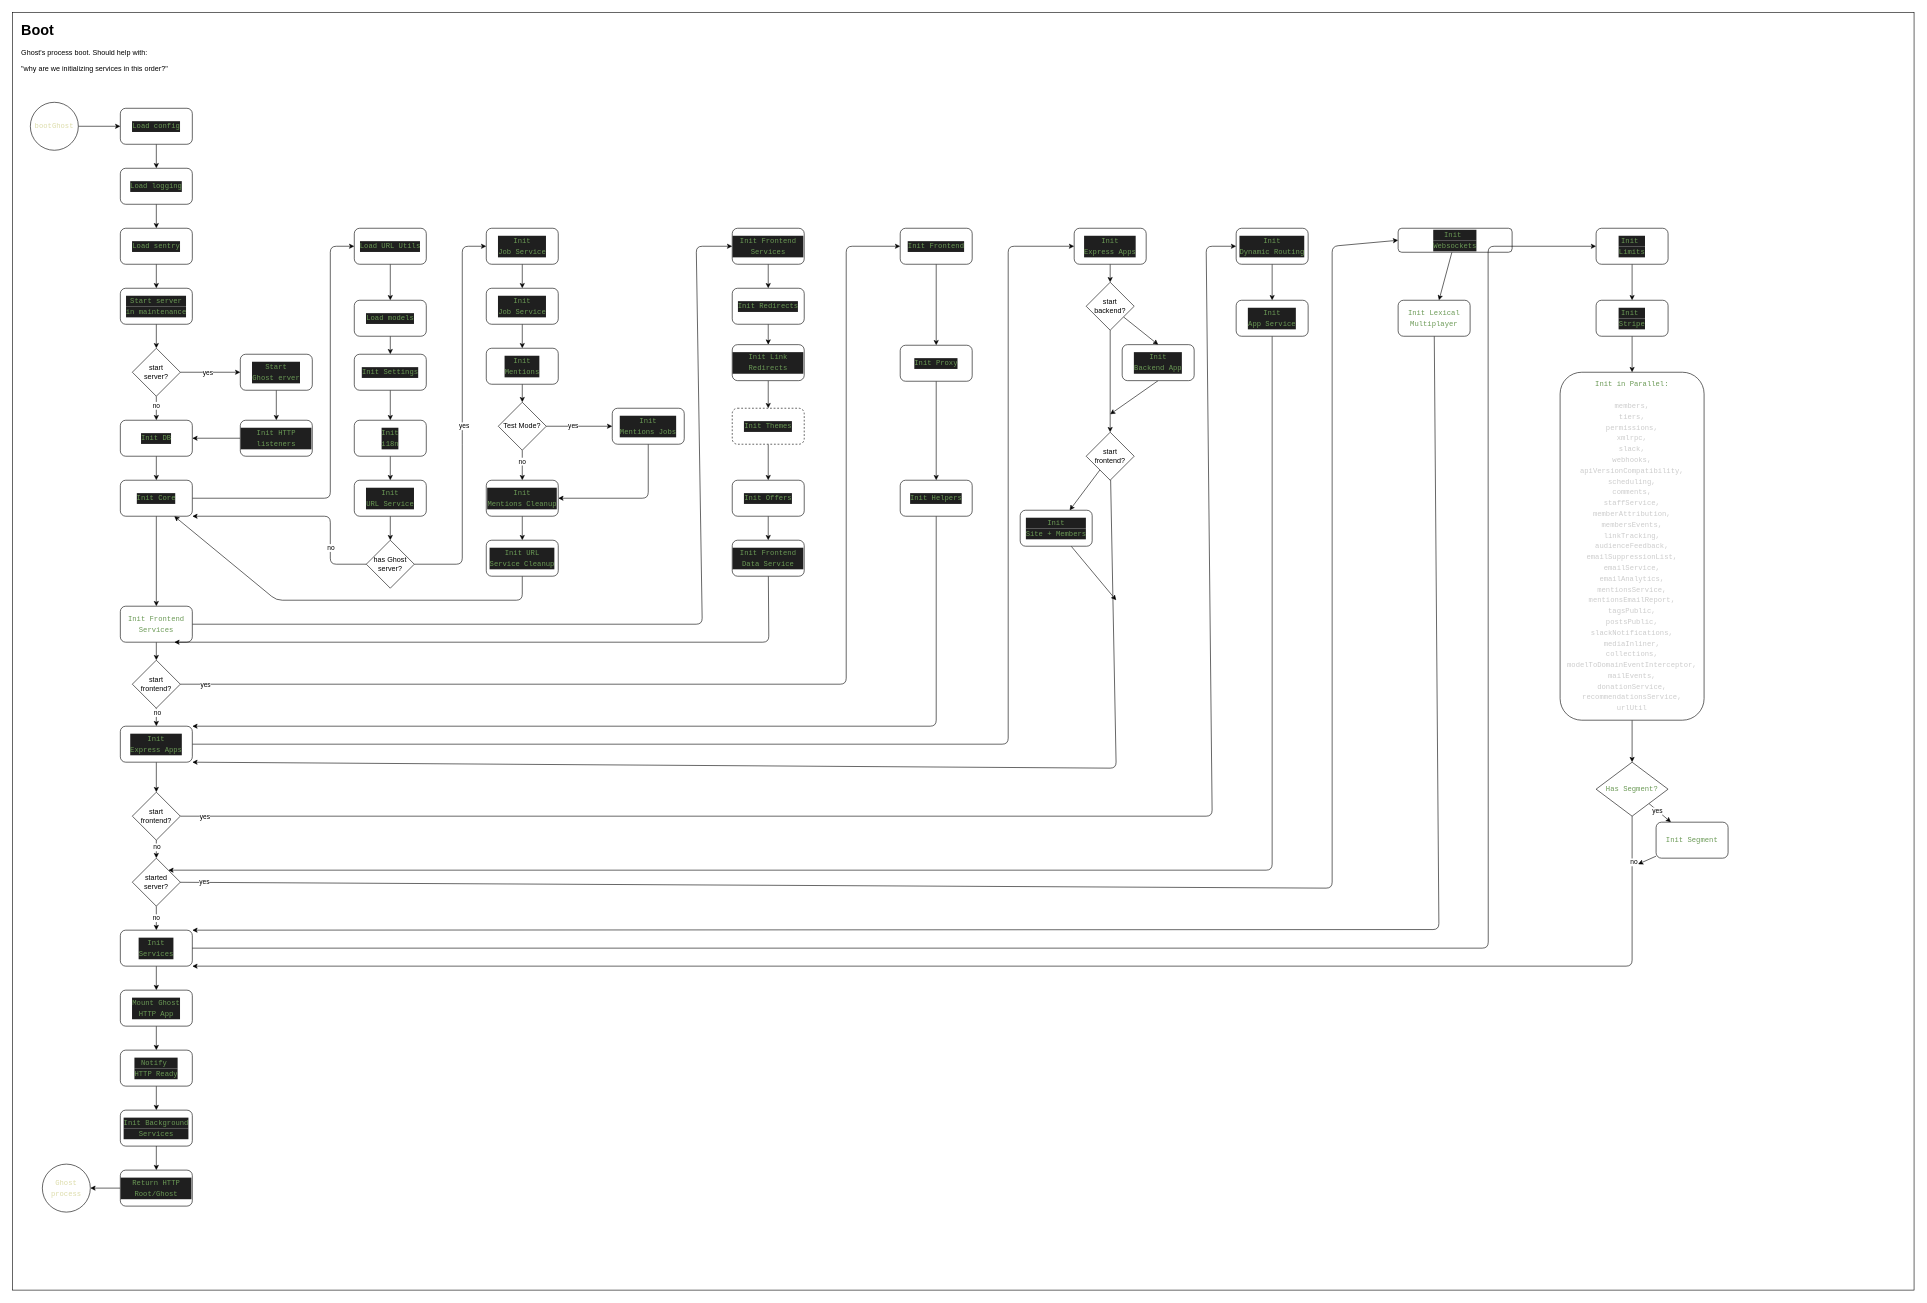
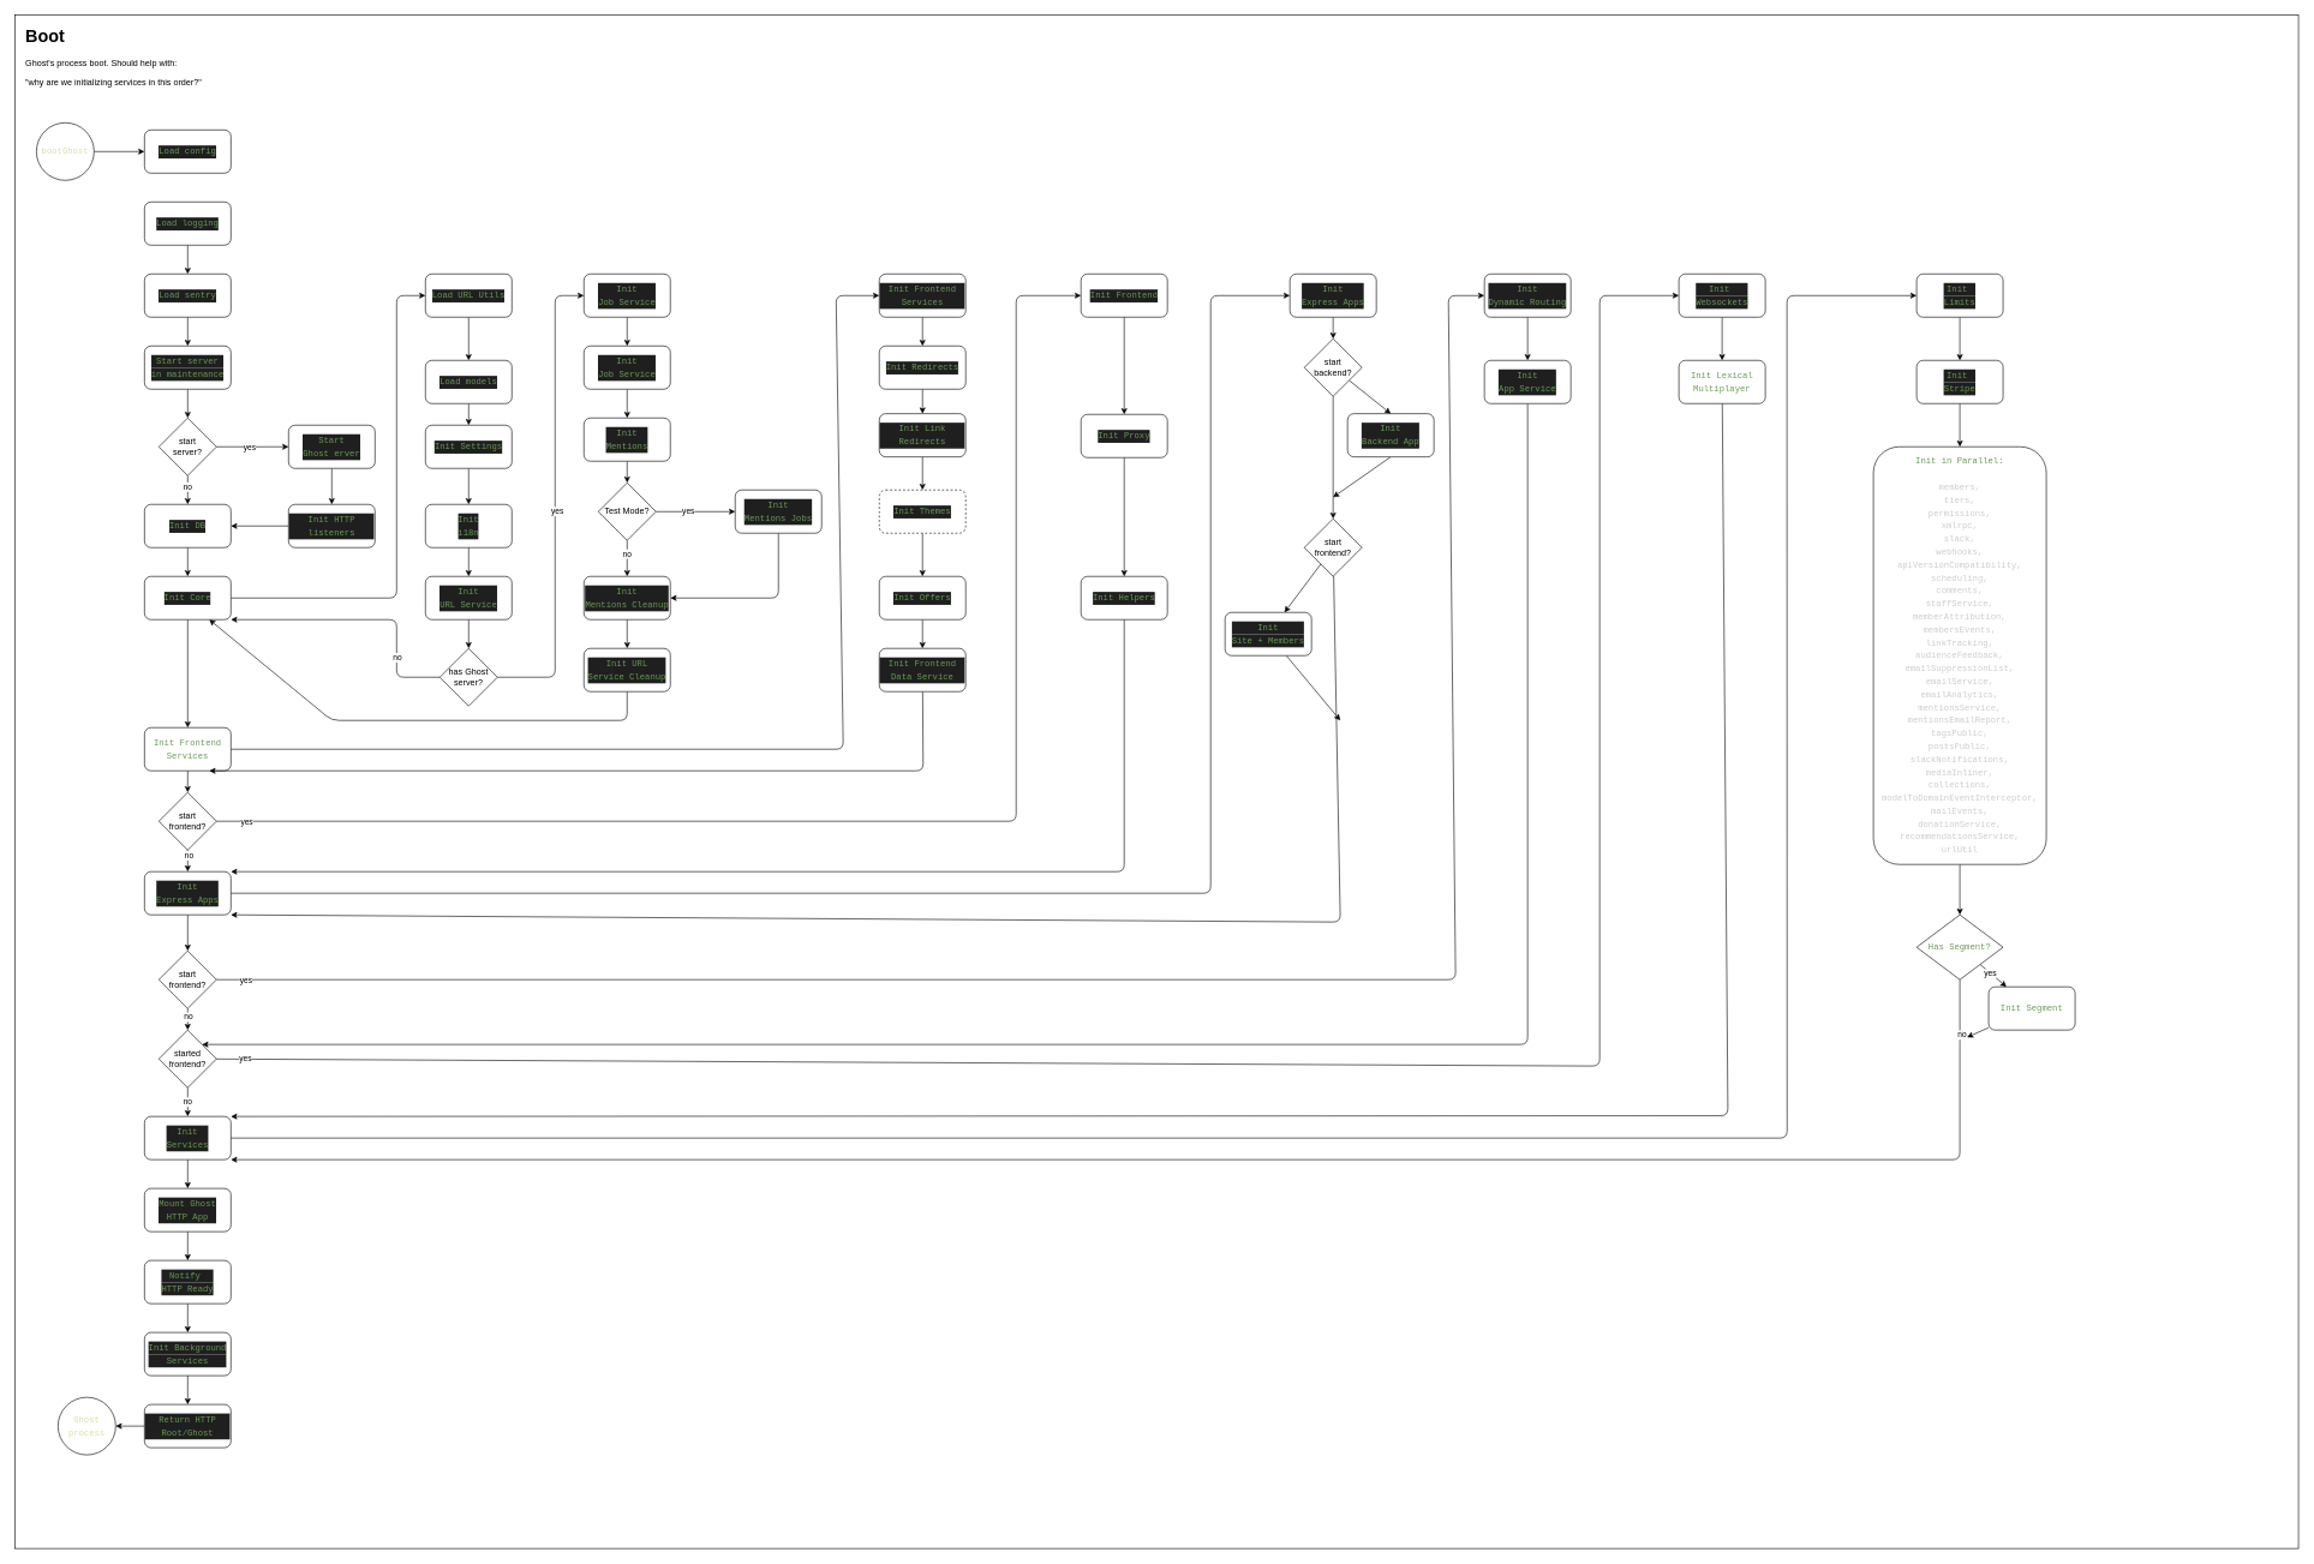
- <mxCell id="6" value="" style="edgeStyle=none;html=1;" edge="1" parent="1" source="7" target="9"><mxGeometry relative="1" as="geometry" /></mxCell>
- <mxCell id="114" value="&lt;div style=&quot;background-color: rgb(31, 31, 31); font-family: Menlo, Monaco, &amp;quot;Courier New&amp;quot;, monospace; line-height: 18px;&quot;&gt;&lt;font color=&quot;#6a9955&quot;&gt;Init&amp;nbsp;&lt;/font&gt;&lt;/div&gt;&lt;div style=&quot;background-color: rgb(31, 31, 31); font-family: Menlo, Monaco, &amp;quot;Courier New&amp;quot;, monospace; line-height: 18px;&quot;&gt;&lt;font color=&quot;#6a9955&quot;&gt;Websockets&lt;/font&gt;&lt;/div&gt;" style="rounded=1;whiteSpace=wrap;html=1;" vertex="1" parent="1"><mxGeometry x="2330" y="380" width="190" height="40" as="geometry" /></mxCell>
+ <mxCell id="114" value="&lt;div style=&quot;background-color: rgb(31, 31, 31); font-family: Menlo, Monaco, &amp;quot;Courier New&amp;quot;, monospace; line-height: 18px;&quot;&gt;&lt;font color=&quot;#6a9955&quot;&gt;Init&amp;nbsp;&lt;/font&gt;&lt;/div&gt;&lt;div style=&quot;background-color: rgb(31, 31, 31); font-family: Menlo, Monaco, &amp;quot;Courier New&amp;quot;, monospace; line-height: 18px;&quot;&gt;&lt;font color=&quot;#6a9955&quot;&gt;Websockets&lt;/font&gt;&lt;/div&gt;" style="rounded=1;whiteSpace=wrap;html=1;" vertex="1" parent="1"><mxGeometry x="2330" y="380" width="120" height="60" as="geometry" /></mxCell>
- <mxCell id="112" value="started&lt;br&gt;server?" style="rhombus;whiteSpace=wrap;html=1;" vertex="1" parent="1"><mxGeometry x="220" y="1430" width="80" height="80" as="geometry" /></mxCell>
+ <mxCell id="112" value="started&lt;br&gt;frontend?" style="rhombus;whiteSpace=wrap;html=1;" vertex="1" parent="1"><mxGeometry x="220" y="1430" width="80" height="80" as="geometry" /></mxCell>
- <mxCell id="127" value="&lt;div style=&quot;color: rgb(204, 204, 204); font-family: Menlo, Monaco, &amp;quot;Courier New&amp;quot;, monospace; line-height: 18px;&quot;&gt;&lt;span style=&quot;color: rgb(220, 220, 170);&quot;&gt;Ghost process&lt;/span&gt;&lt;/div&gt;" style="ellipse;whiteSpace=wrap;html=1;aspect=fixed;" vertex="1" parent="1"><mxGeometry x="70" y="1940" width="80" height="80" as="geometry" /></mxCell>
+ <mxCell id="127" value="&lt;div style=&quot;color: rgb(204, 204, 204); font-family: Menlo, Monaco, &amp;quot;Courier New&amp;quot;, monospace; line-height: 18px;&quot;&gt;&lt;span style=&quot;color: rgb(220, 220, 170);&quot;&gt;Ghost process&lt;/span&gt;&lt;/div&gt;" style="ellipse;whiteSpace=wrap;html=1;aspect=fixed;" vertex="1" parent="1"><mxGeometry x="80" y="1940" width="80" height="80" as="geometry" /></mxCell>
